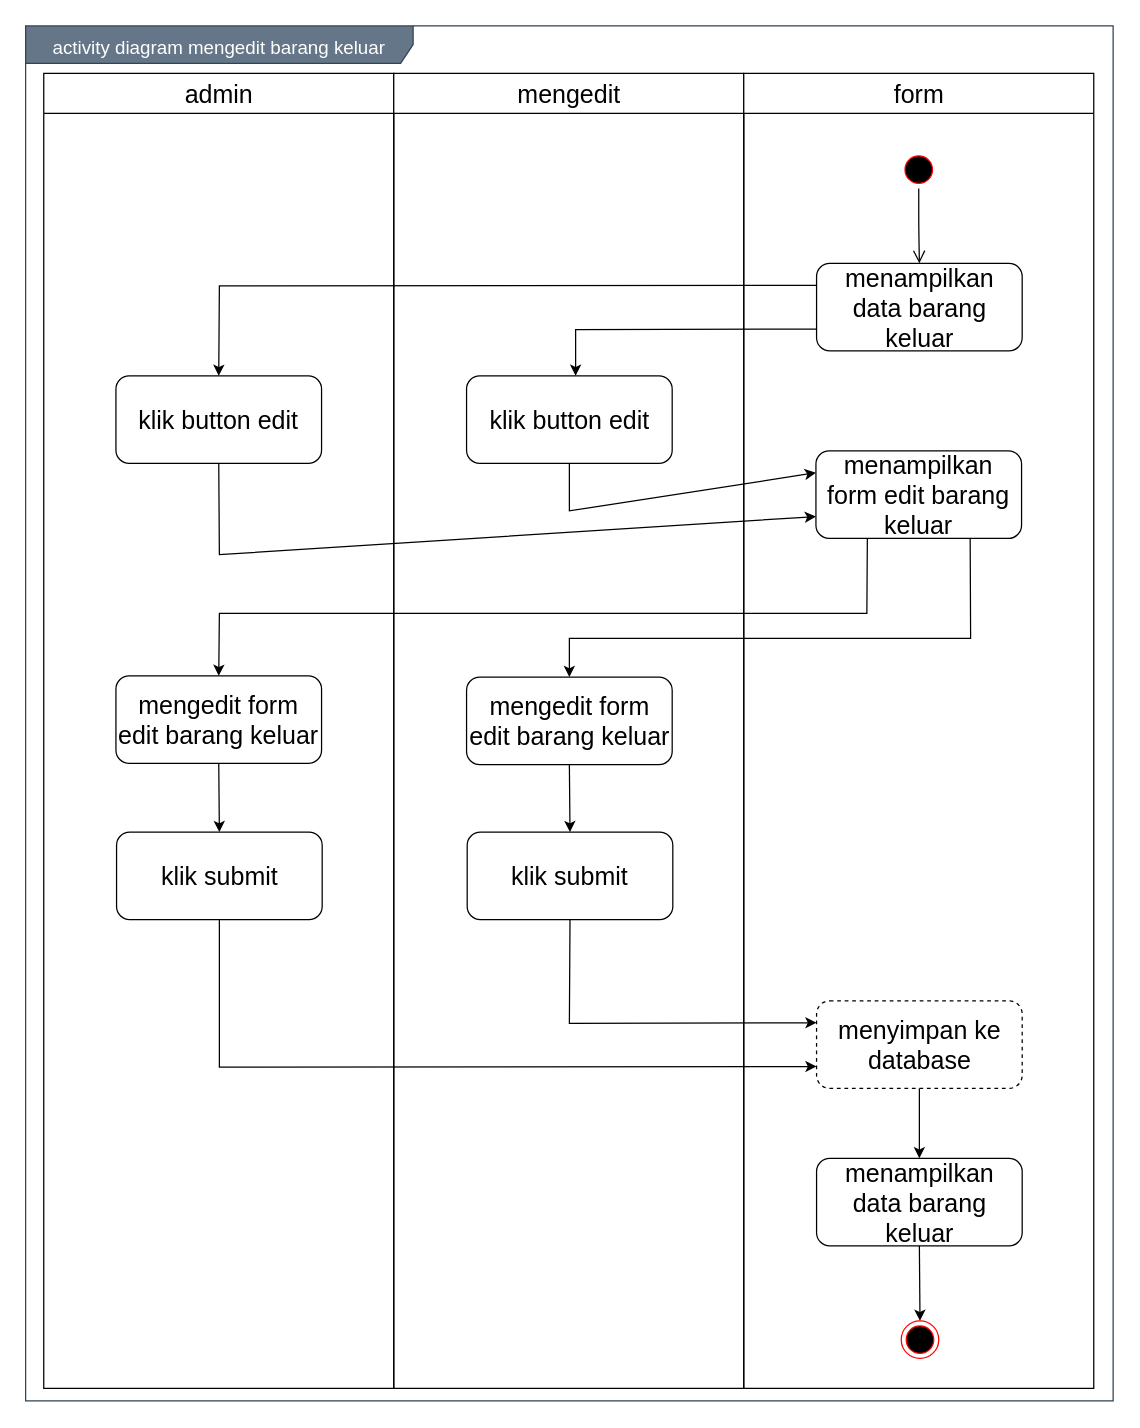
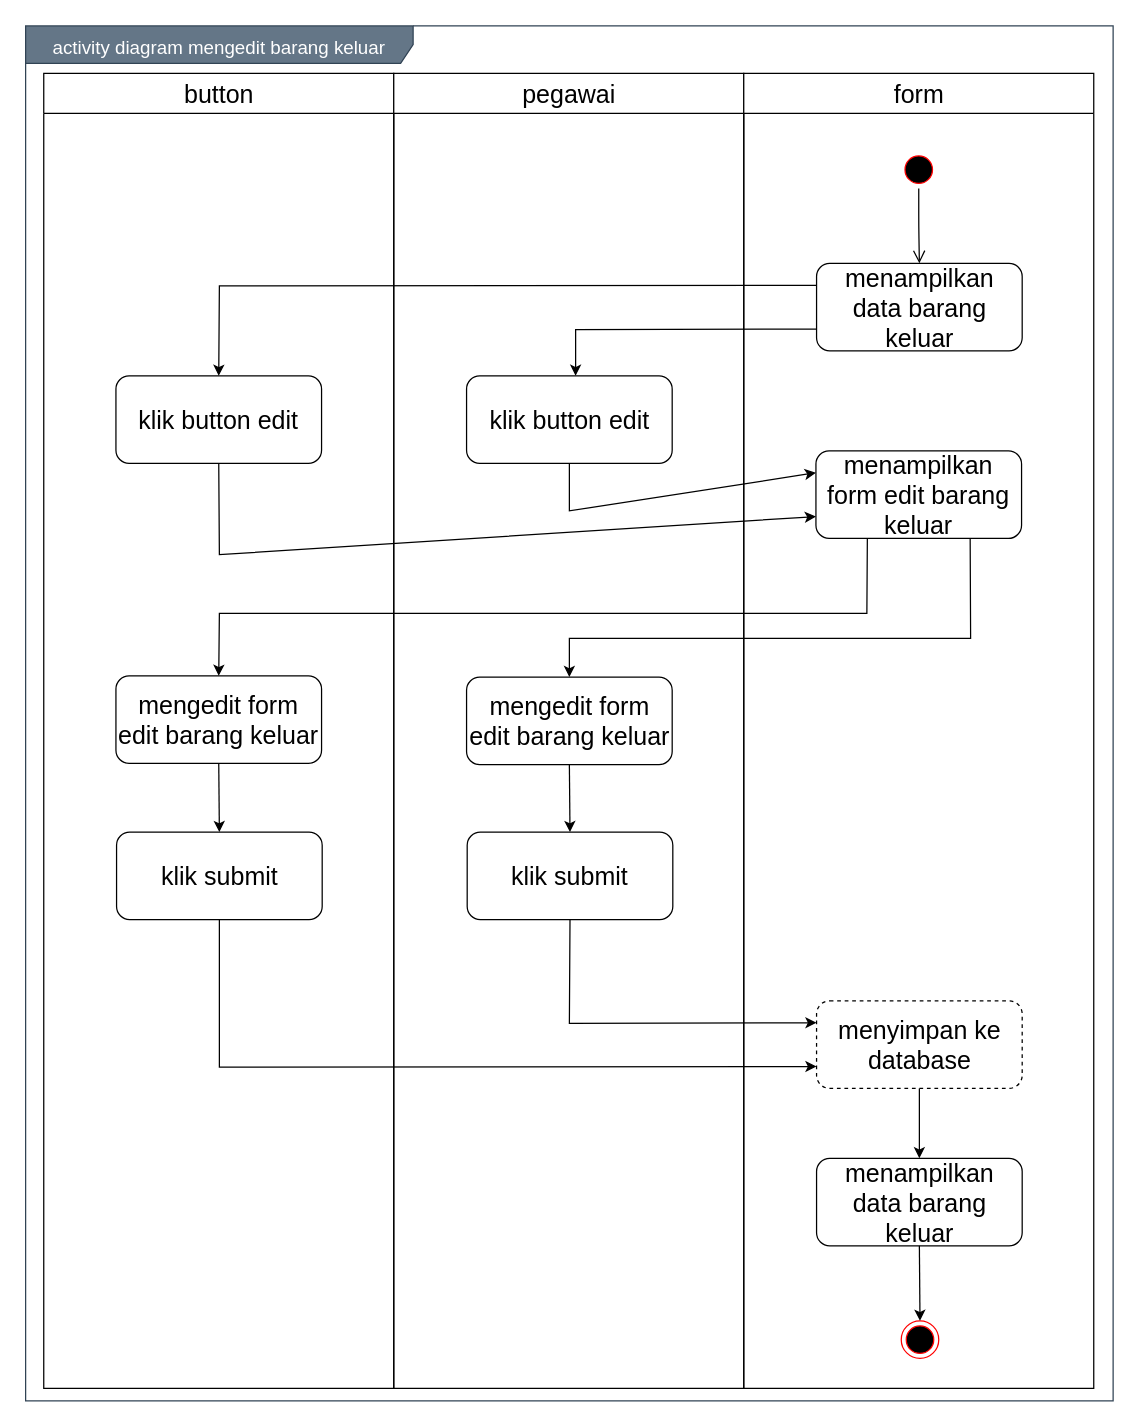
- <mxCell id="3" value="admin" style="swimlane;whiteSpace=wrap;fontSize=20;fontStyle=0;startSize=32;" vertex="1" parent="1"><mxGeometry x="34.5" y="58" width="280" height="1052" as="geometry" /></mxCell>
+ <mxCell id="3" value="button" style="swimlane;whiteSpace=wrap;fontSize=20;fontStyle=0;startSize=32;" vertex="1" parent="1"><mxGeometry x="34.5" y="58" width="280" height="1052" as="geometry" /></mxCell>
- <mxCell id="6" value="mengedit" style="swimlane;whiteSpace=wrap;fontSize=20;fontStyle=0;startSize=32;" vertex="1" parent="1"><mxGeometry x="314.5" y="58" width="280" height="1052" as="geometry" /></mxCell>
+ <mxCell id="6" value="pegawai" style="swimlane;whiteSpace=wrap;fontSize=20;fontStyle=0;startSize=32;" vertex="1" parent="1"><mxGeometry x="314.5" y="58" width="280" height="1052" as="geometry" /></mxCell>
